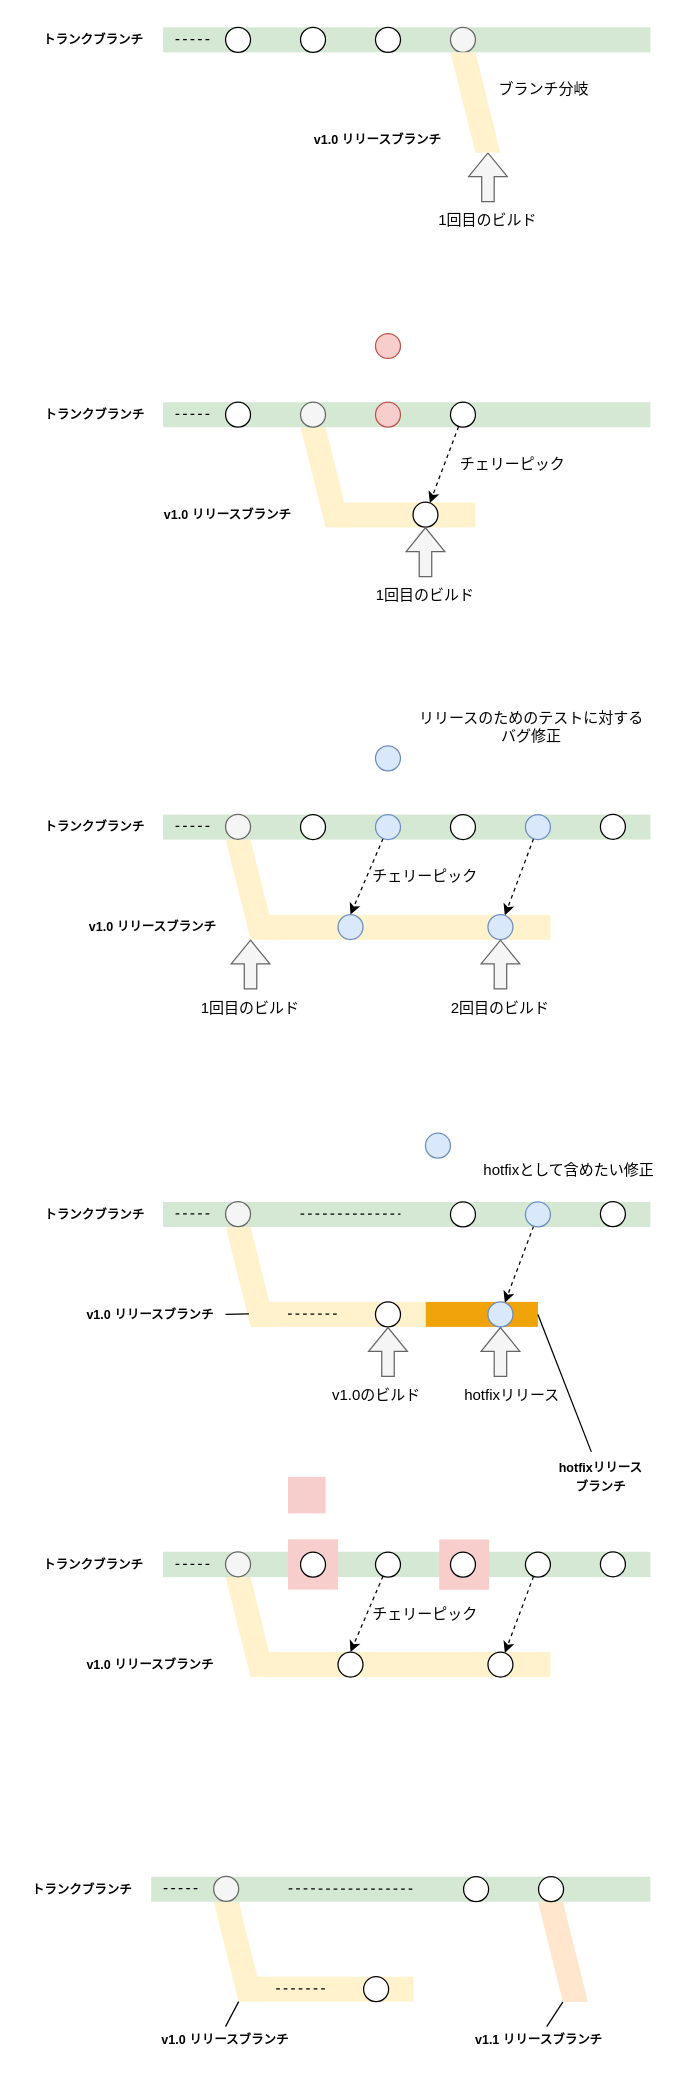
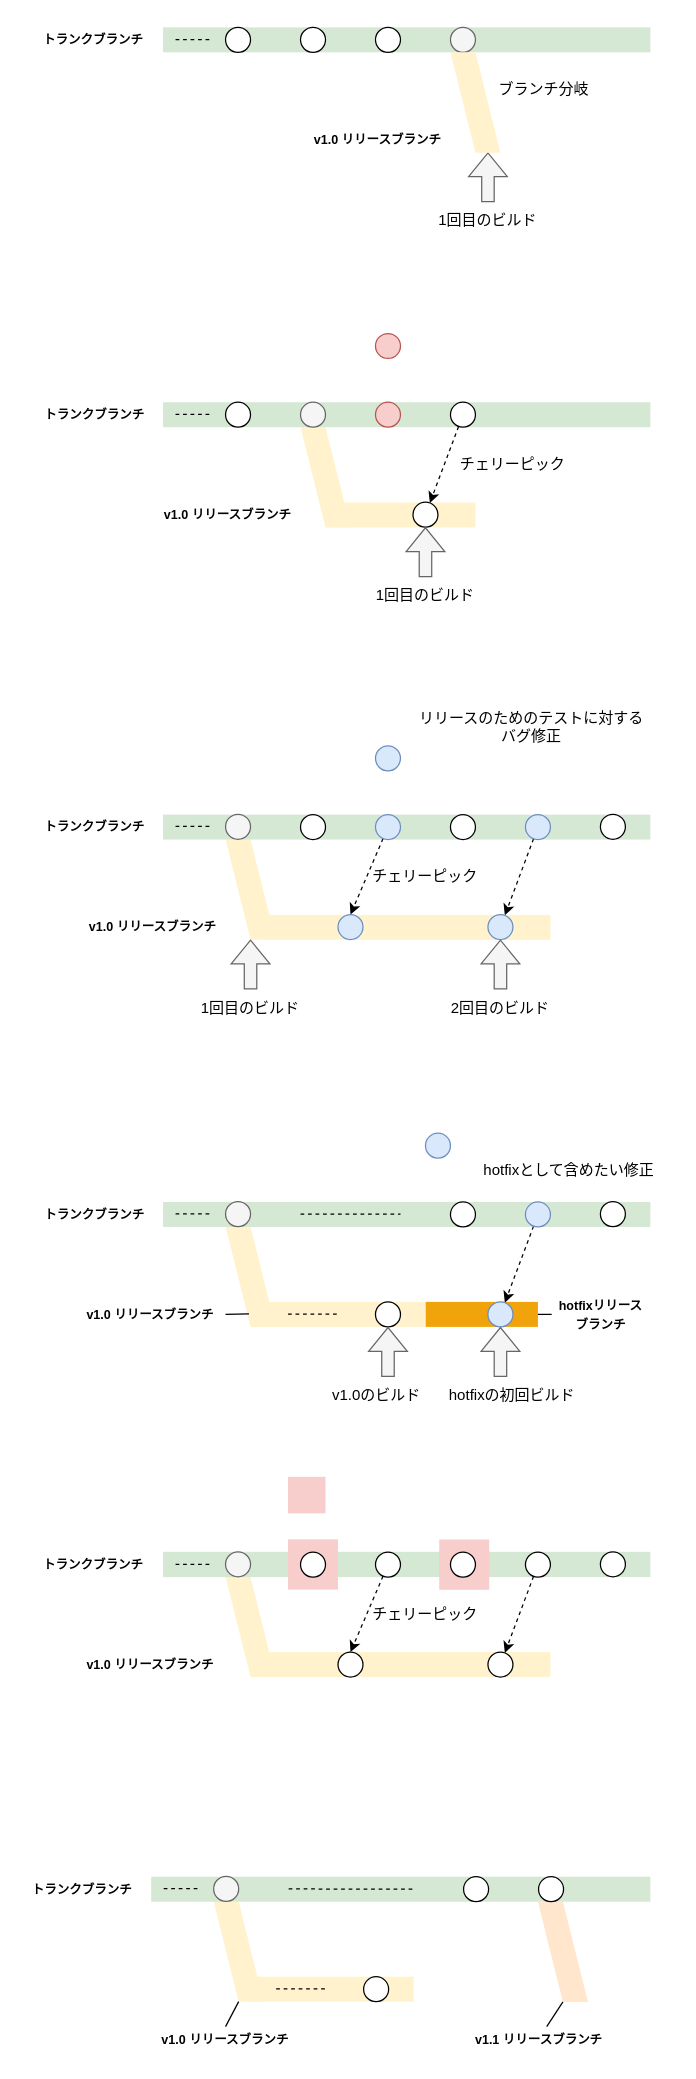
- <mxCell id="74" value="hotfixリリース" style="text;html=1;align=center;verticalAlign=middle;whiteSpace=wrap;rounded=0;fontFamily=Helvetica;fontSize=12;fontColor=default;" parent="1" vertex="1"><mxGeometry x="350" y="1101" width="119" height="30" as="geometry" /></mxCell>
+ <mxCell id="74" value="hotfixの初回ビルド" style="text;html=1;align=center;verticalAlign=middle;whiteSpace=wrap;rounded=0;fontFamily=Helvetica;fontSize=12;fontColor=default;" parent="1" vertex="1"><mxGeometry x="350" y="1101" width="119" height="30" as="geometry" /></mxCell>
- <mxCell id="96" value="&lt;font style=&quot;font-size: 10px;&quot;&gt;&lt;b&gt;hotfixリリース&lt;/b&gt;&lt;/font&gt;&lt;div&gt;&lt;font style=&quot;font-size: 10px;&quot;&gt;&lt;b&gt;ブランチ&lt;/b&gt;&lt;/font&gt;&lt;/div&gt;" style="text;html=1;strokeColor=none;fillColor=none;align=center;verticalAlign=middle;whiteSpace=wrap;rounded=0;" parent="1" vertex="1"><mxGeometry x="441" y="1161" width="79" height="40" as="geometry" /></mxCell>
+ <mxCell id="96" value="&lt;font style=&quot;font-size: 10px;&quot;&gt;&lt;b&gt;hotfixリリース&lt;/b&gt;&lt;/font&gt;&lt;div&gt;&lt;font style=&quot;font-size: 10px;&quot;&gt;&lt;b&gt;ブランチ&lt;/b&gt;&lt;/font&gt;&lt;/div&gt;" style="text;html=1;strokeColor=none;fillColor=none;align=center;verticalAlign=middle;whiteSpace=wrap;rounded=0;" parent="1" vertex="1"><mxGeometry x="441" y="1031" width="79" height="40" as="geometry" /></mxCell>
